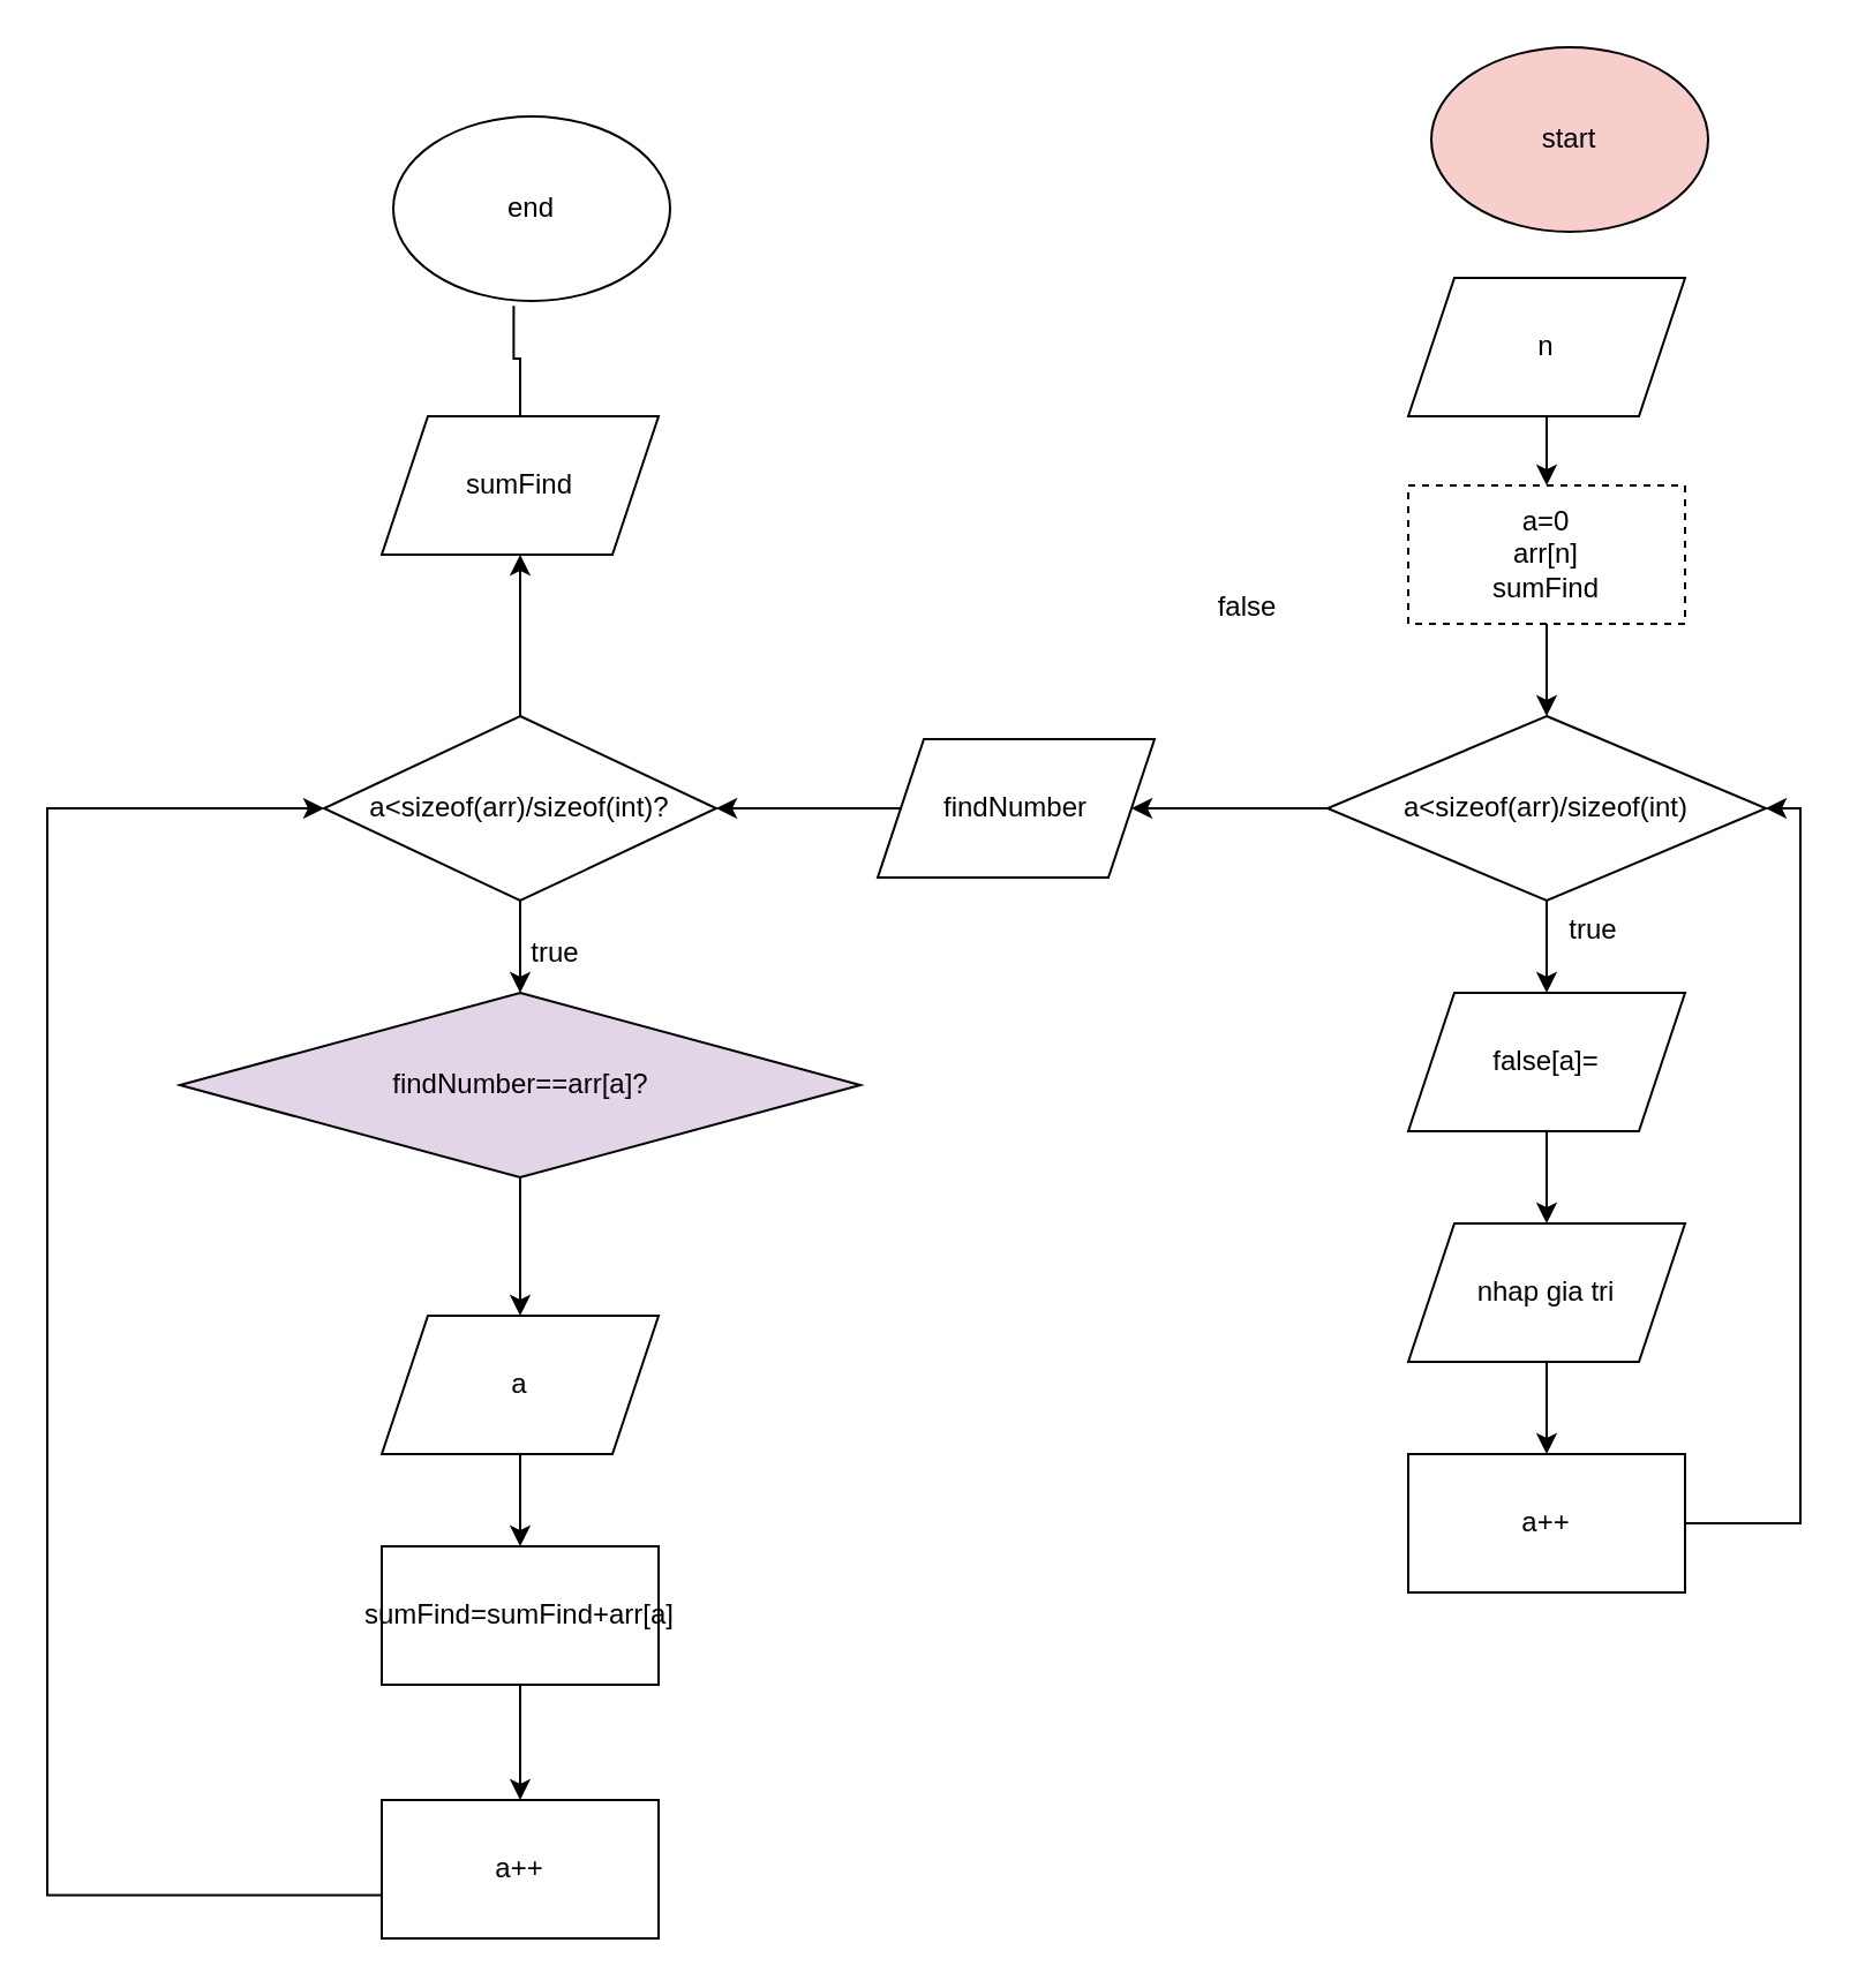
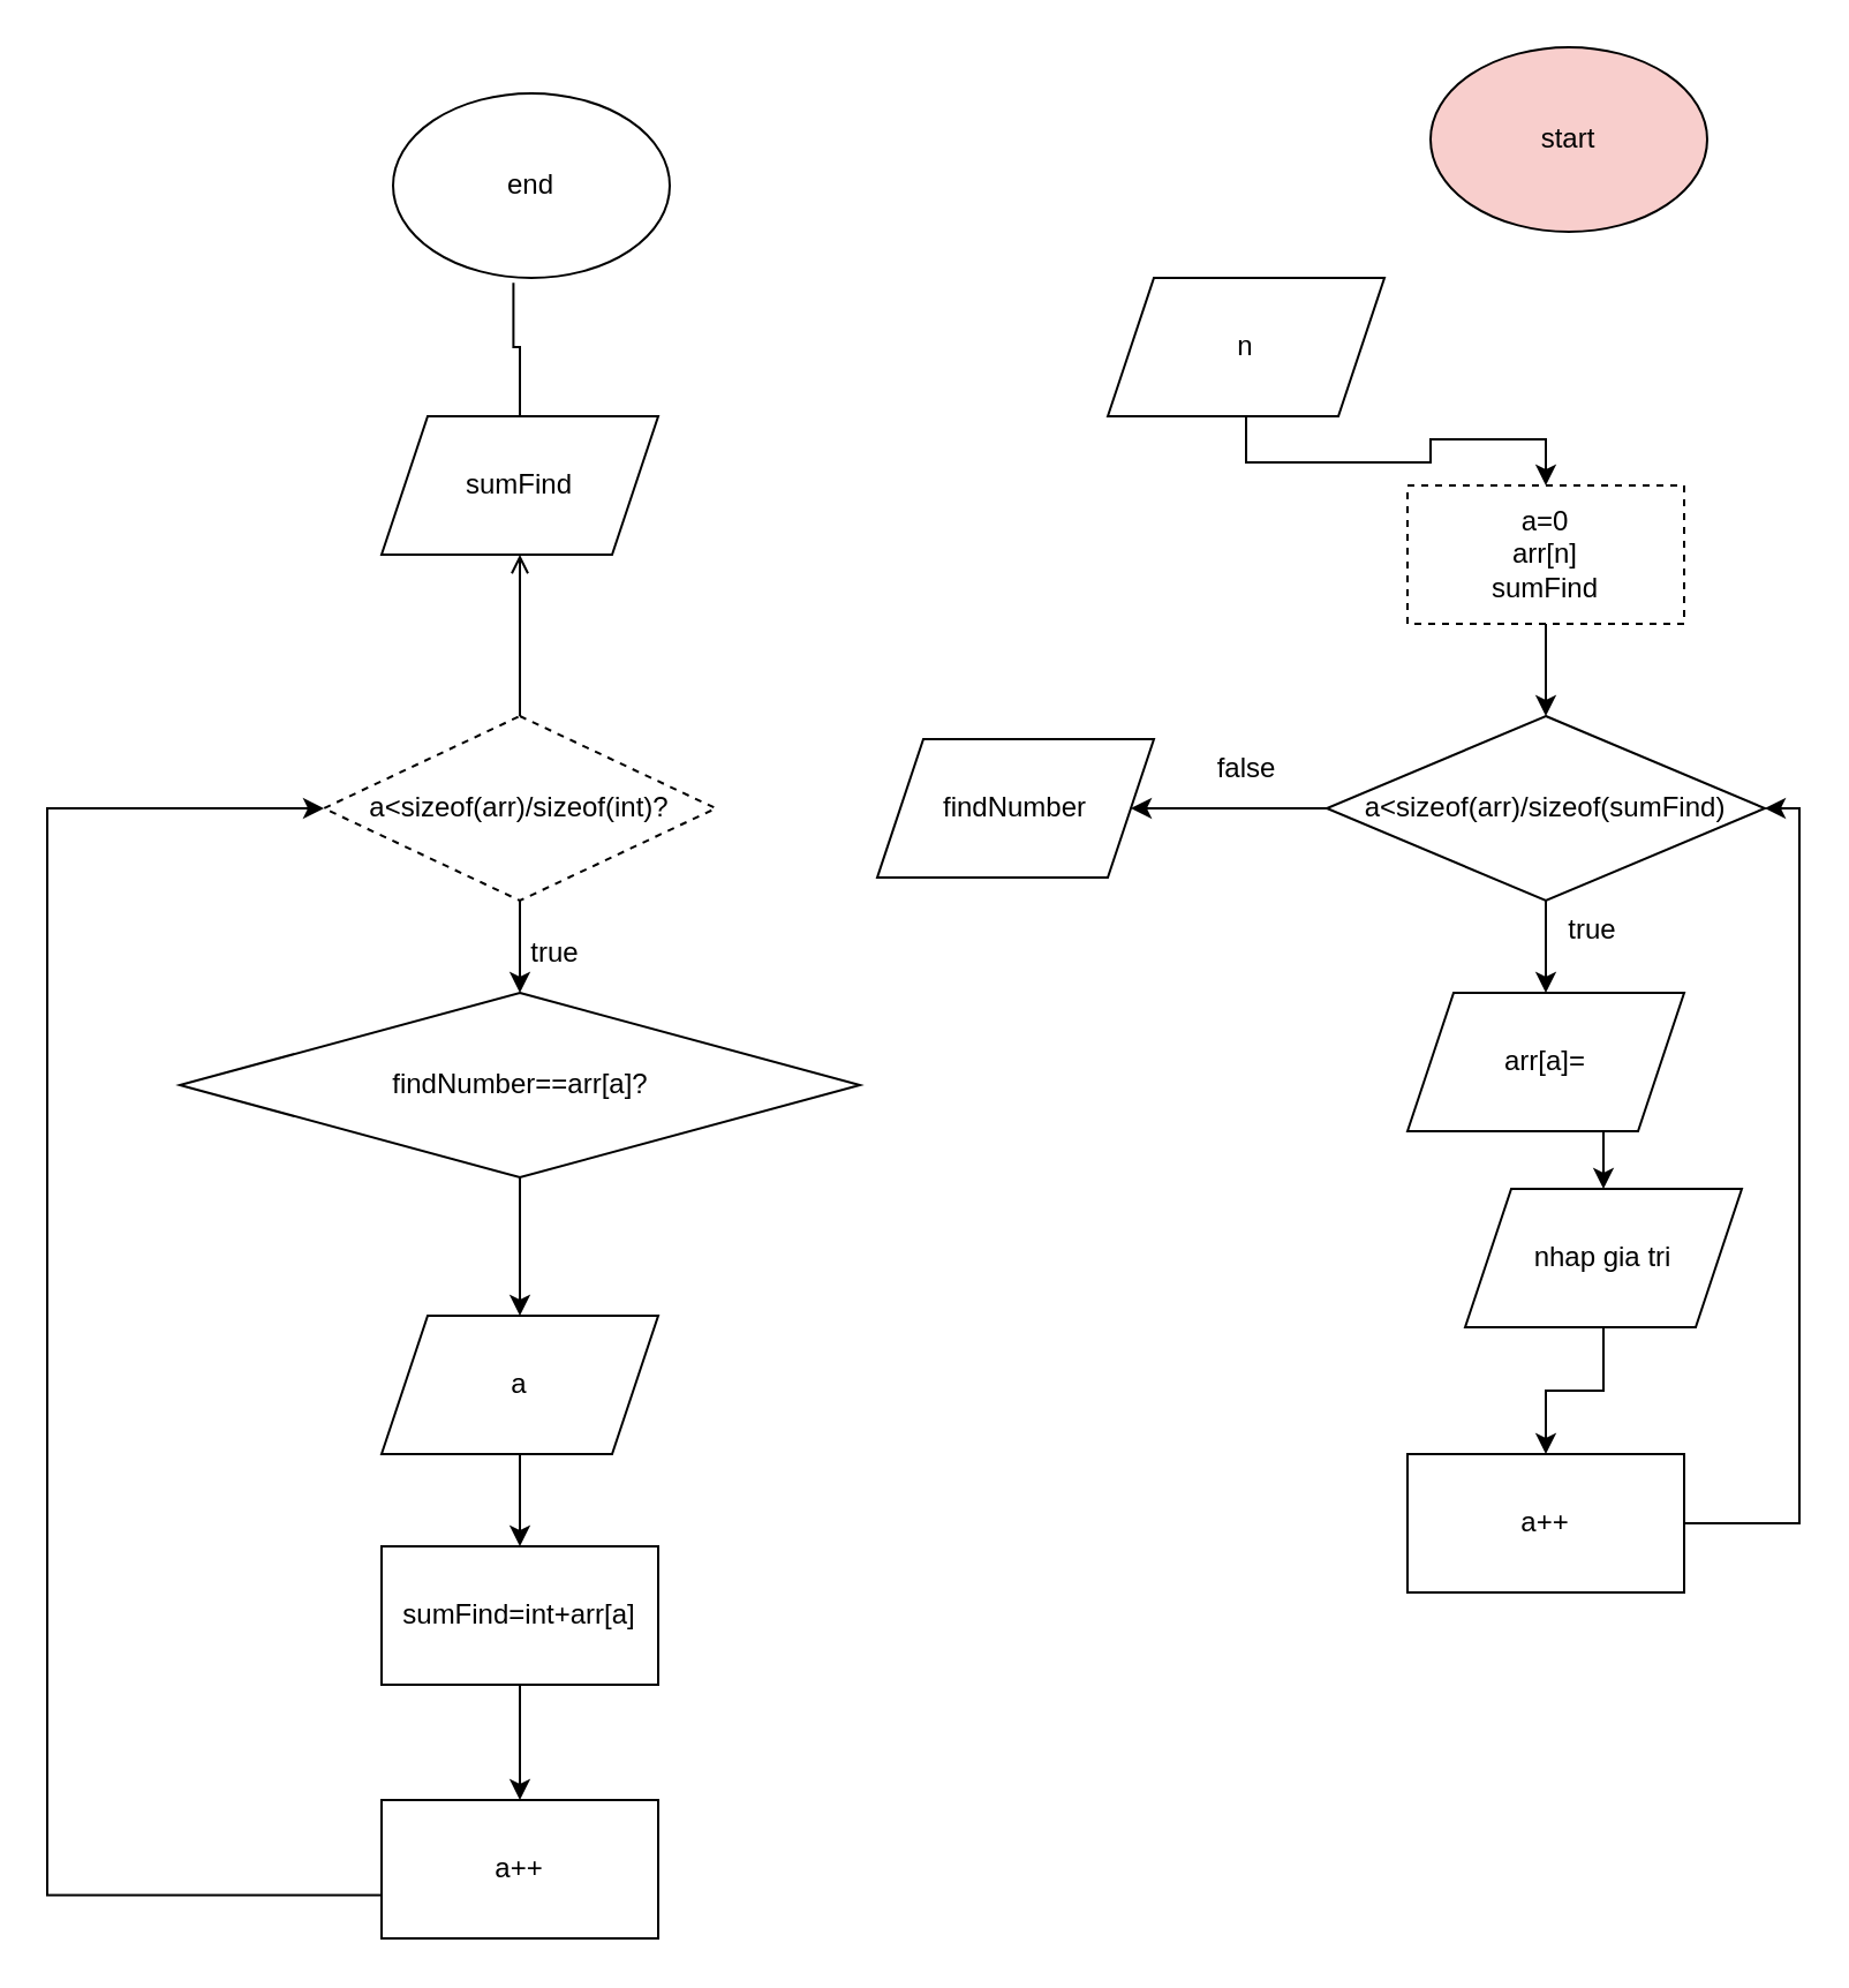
- <mxCell id="33" value="end" style="ellipse;whiteSpace=wrap;html=1;" vertex="1" parent="1"><mxGeometry x="170" y="50" width="120" height="80" as="geometry" /></mxCell>
+ <mxCell id="33" value="end" style="ellipse;whiteSpace=wrap;html=1;" vertex="1" parent="1"><mxGeometry x="170" y="40" width="120" height="80" as="geometry" /></mxCell>
- <mxCell id="4" value="n" style="shape=parallelogram;perimeter=parallelogramPerimeter;whiteSpace=wrap;html=1;fixedSize=1;" vertex="1" parent="1"><mxGeometry x="610" y="120" width="120" height="60" as="geometry" /></mxCell>
+ <mxCell id="4" value="n" style="shape=parallelogram;perimeter=parallelogramPerimeter;whiteSpace=wrap;html=1;fixedSize=1;" vertex="1" parent="1"><mxGeometry x="480" y="120" width="120" height="60" as="geometry" /></mxCell>
- <mxCell id="21" style="edgeStyle=orthogonalEdgeStyle;rounded=0;orthogonalLoop=1;jettySize=auto;html=1;exitX=0.5;exitY=0;exitDx=0;exitDy=0;entryX=0.5;entryY=1;entryDx=0;entryDy=0;" edge="1" parent="1" source="22" target="32"><mxGeometry relative="1" as="geometry" /></mxCell>
+ <mxCell id="21" style="edgeStyle=orthogonalEdgeStyle;rounded=0;orthogonalLoop=1;jettySize=auto;html=1;exitX=0.5;exitY=0;exitDx=0;exitDy=0;entryX=0.5;entryY=1;entryDx=0;entryDy=0;endArrow=open;" edge="1" parent="1" source="22" target="32"><mxGeometry relative="1" as="geometry" /></mxCell>
- <mxCell id="17" value="false" style="text;html=1;align=center;verticalAlign=middle;resizable=0;points=[];autosize=1;strokeColor=none;fillColor=none;" vertex="1" parent="1"><mxGeometry x="515" y="248" width="50" height="30" as="geometry" /></mxCell>
+ <mxCell id="17" value="false" style="text;html=1;align=center;verticalAlign=middle;resizable=0;points=[];autosize=1;strokeColor=none;fillColor=none;" vertex="1" parent="1"><mxGeometry x="515" y="318" width="50" height="30" as="geometry" /></mxCell>
- <mxCell id="22" value="a&amp;lt;sizeof(arr)/sizeof(int)?" style="rhombus;whiteSpace=wrap;html=1;" vertex="1" parent="1"><mxGeometry x="140" y="310" width="170" height="80" as="geometry" /></mxCell>
+ <mxCell id="22" value="a&amp;lt;sizeof(arr)/sizeof(int)?" style="rhombus;whiteSpace=wrap;html=1;dashed=1;" vertex="1" parent="1"><mxGeometry x="140" y="310" width="170" height="80" as="geometry" /></mxCell>
- <mxCell id="18" style="edgeStyle=orthogonalEdgeStyle;rounded=0;orthogonalLoop=1;jettySize=auto;html=1;exitX=0;exitY=0.5;exitDx=0;exitDy=0;" edge="1" parent="1" source="19" target="22"><mxGeometry relative="1" as="geometry" /></mxCell>
- <mxCell id="9" value="a&amp;lt;sizeof(arr)/sizeof(int)" style="rhombus;whiteSpace=wrap;html=1;" vertex="1" parent="1"><mxGeometry x="575" y="310" width="190" height="80" as="geometry" /></mxCell>
+ <mxCell id="9" value="a&amp;lt;sizeof(arr)/sizeof(sumFind)" style="rhombus;whiteSpace=wrap;html=1;" vertex="1" parent="1"><mxGeometry x="575" y="310" width="190" height="80" as="geometry" /></mxCell>
- <mxCell id="11" value="false[a]=" style="shape=parallelogram;perimeter=parallelogramPerimeter;whiteSpace=wrap;html=1;fixedSize=1;" vertex="1" parent="1"><mxGeometry x="610" y="430" width="120" height="60" as="geometry" /></mxCell>
+ <mxCell id="11" value="arr[a]=" style="shape=parallelogram;perimeter=parallelogramPerimeter;whiteSpace=wrap;html=1;fixedSize=1;" vertex="1" parent="1"><mxGeometry x="610" y="430" width="120" height="60" as="geometry" /></mxCell>
- <mxCell id="24" value="findNumber==arr[a]?" style="rhombus;whiteSpace=wrap;html=1;fillColor=#e1d5e7;" vertex="1" parent="1"><mxGeometry x="77.5" y="430" width="295" height="80" as="geometry" /></mxCell>
+ <mxCell id="24" value="findNumber==arr[a]?" style="rhombus;whiteSpace=wrap;html=1;" vertex="1" parent="1"><mxGeometry x="77.5" y="430" width="295" height="80" as="geometry" /></mxCell>
- <mxCell id="13" value="nhap gia tri" style="shape=parallelogram;perimeter=parallelogramPerimeter;whiteSpace=wrap;html=1;fixedSize=1;" vertex="1" parent="1"><mxGeometry x="610" y="530" width="120" height="60" as="geometry" /></mxCell>
+ <mxCell id="13" value="nhap gia tri" style="shape=parallelogram;perimeter=parallelogramPerimeter;whiteSpace=wrap;html=1;fixedSize=1;" vertex="1" parent="1"><mxGeometry x="635" y="515" width="120" height="60" as="geometry" /></mxCell>
- <mxCell id="28" value="sumFind=sumFind+arr[a]" style="rounded=0;whiteSpace=wrap;html=1;" vertex="1" parent="1"><mxGeometry x="165" y="670" width="120" height="60" as="geometry" /></mxCell>
+ <mxCell id="28" value="sumFind=int+arr[a]" style="rounded=0;whiteSpace=wrap;html=1;" vertex="1" parent="1"><mxGeometry x="165" y="670" width="120" height="60" as="geometry" /></mxCell>
